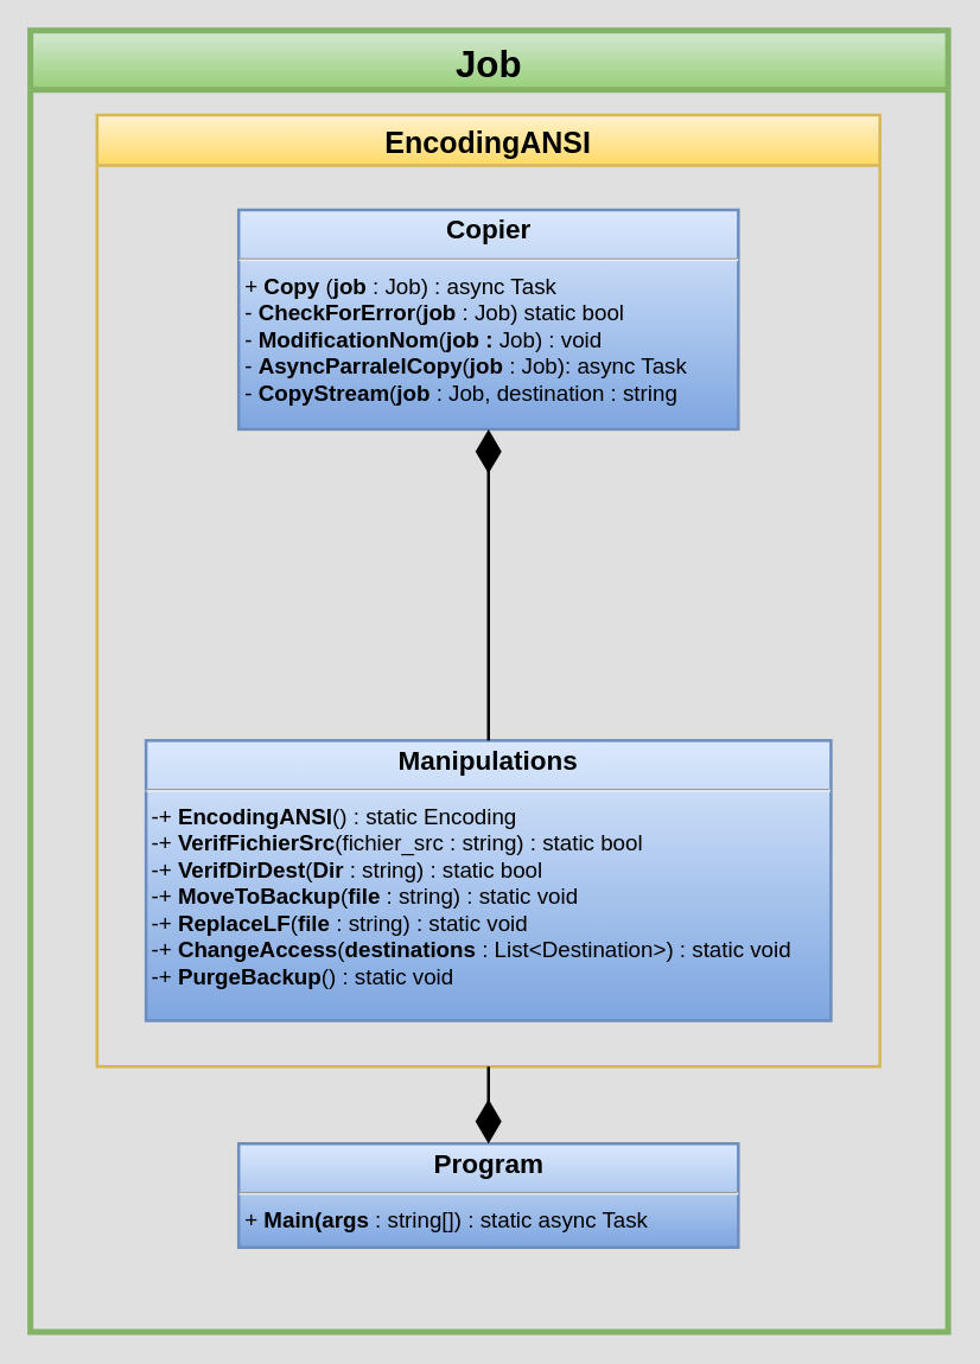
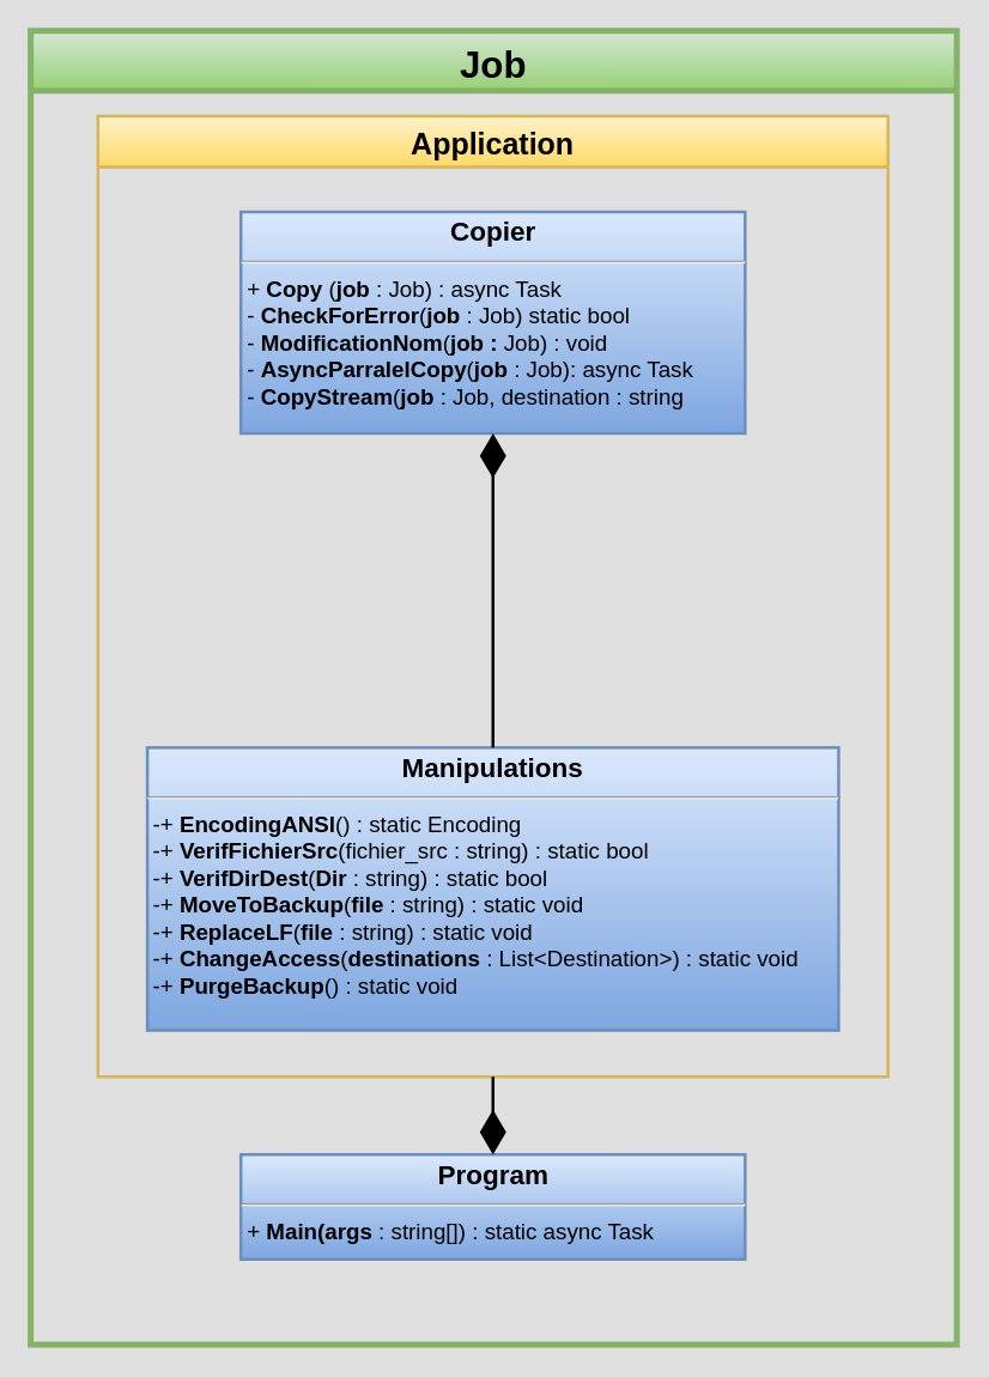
- <mxCell id="3" value="EncodingANSI" style="swimlane;startSize=34;fontSize=20;fillColor=#fff2cc;strokeColor=#d6b656;gradientColor=#ffd966;strokeWidth=2;" parent="2" vertex="1"><mxGeometry x="45" y="57" width="528" height="642" as="geometry" /></mxCell>
+ <mxCell id="3" value="Application" style="swimlane;startSize=34;fontSize=20;fillColor=#fff2cc;strokeColor=#d6b656;gradientColor=#ffd966;strokeWidth=2;" parent="2" vertex="1"><mxGeometry x="45" y="57" width="528" height="642" as="geometry" /></mxCell>
